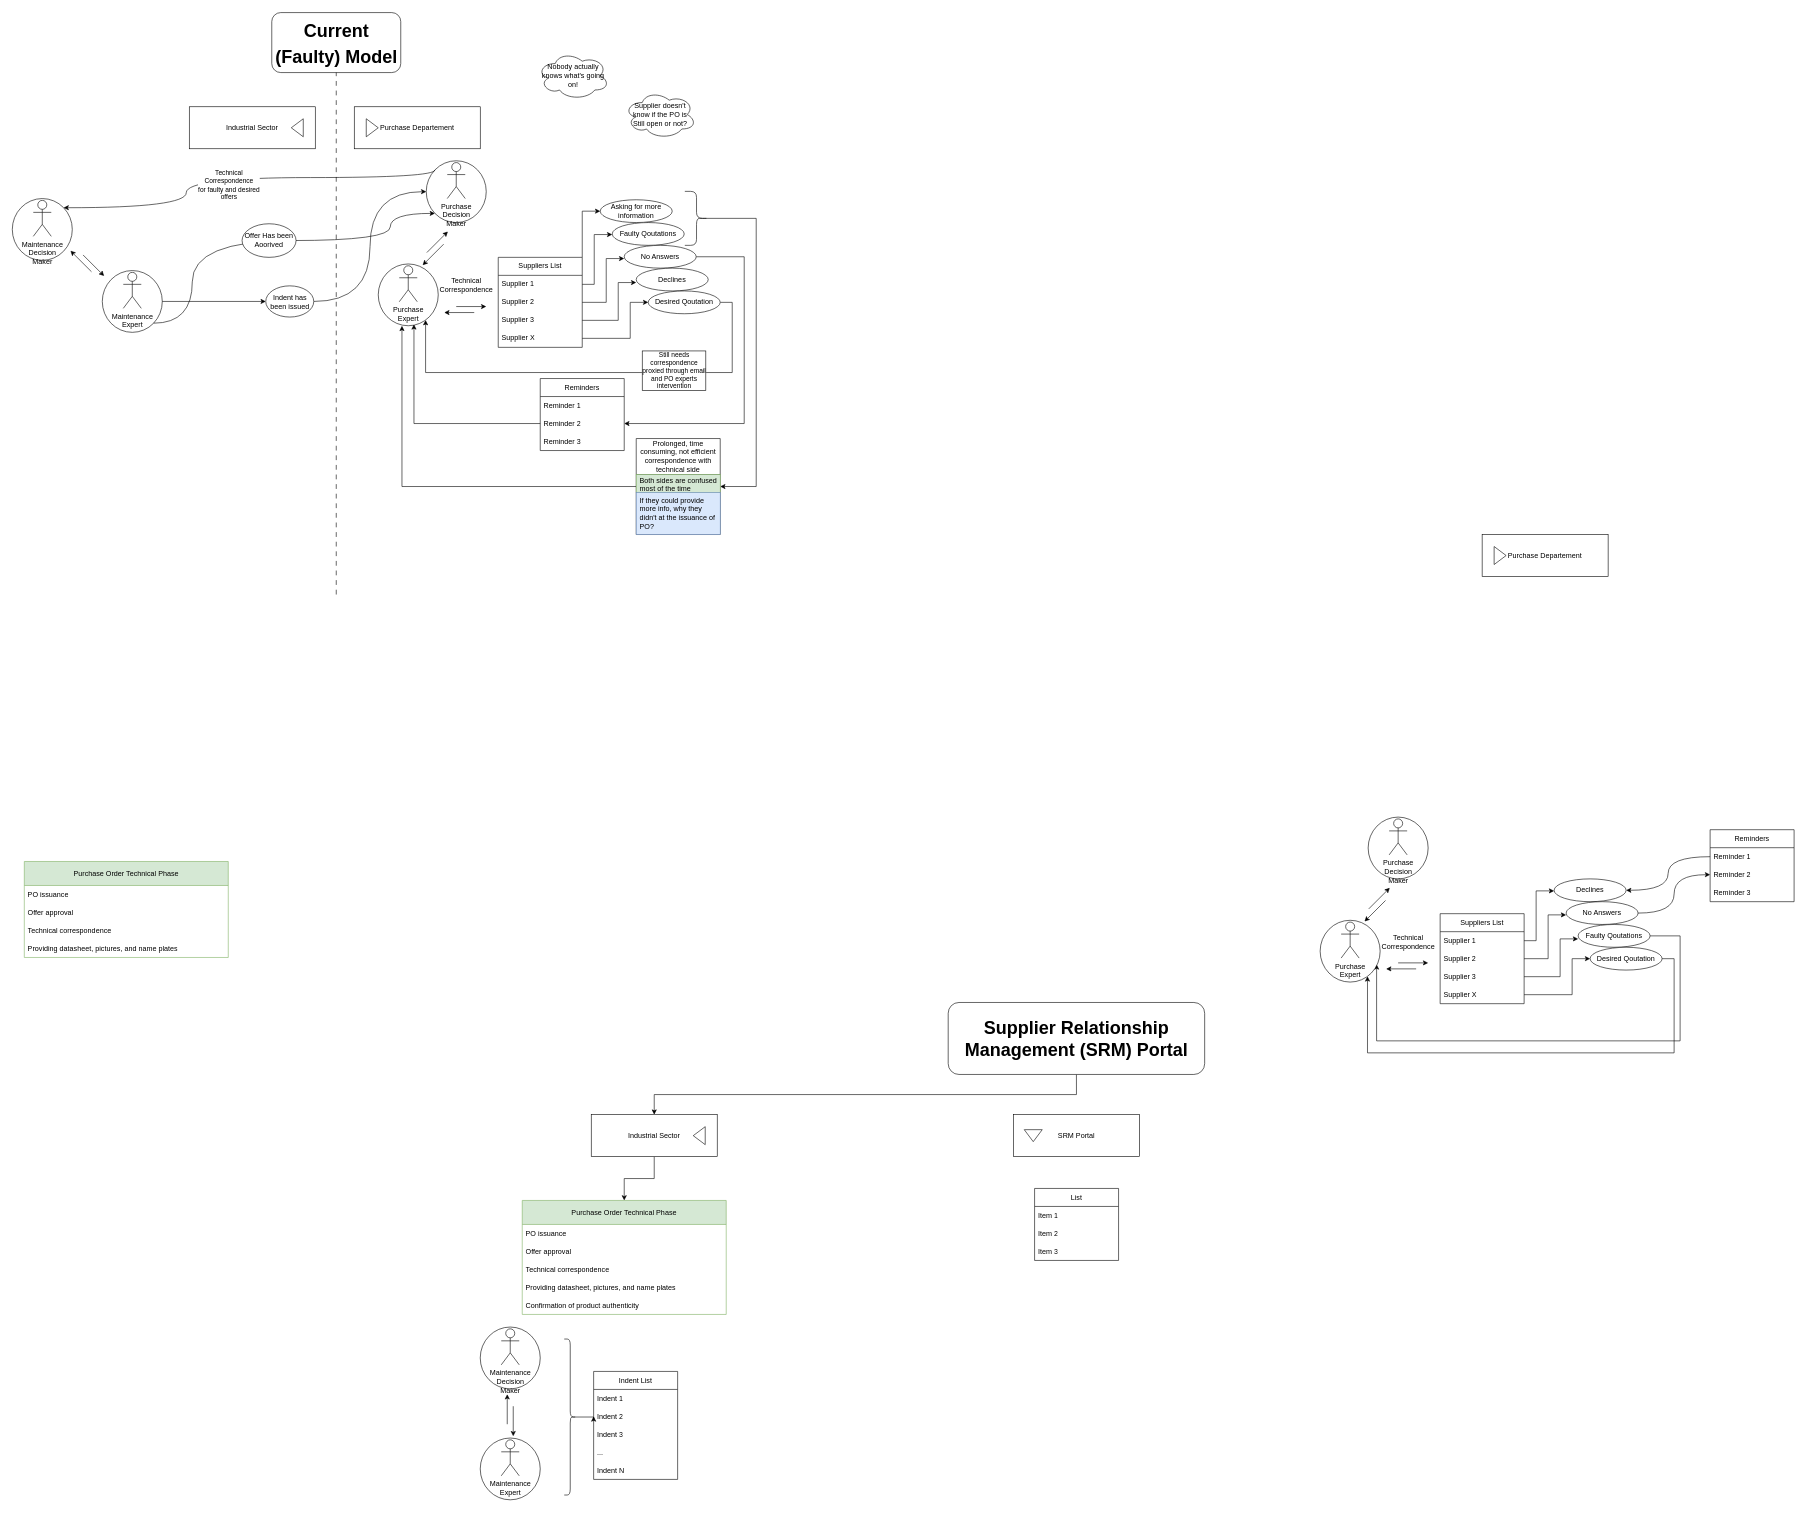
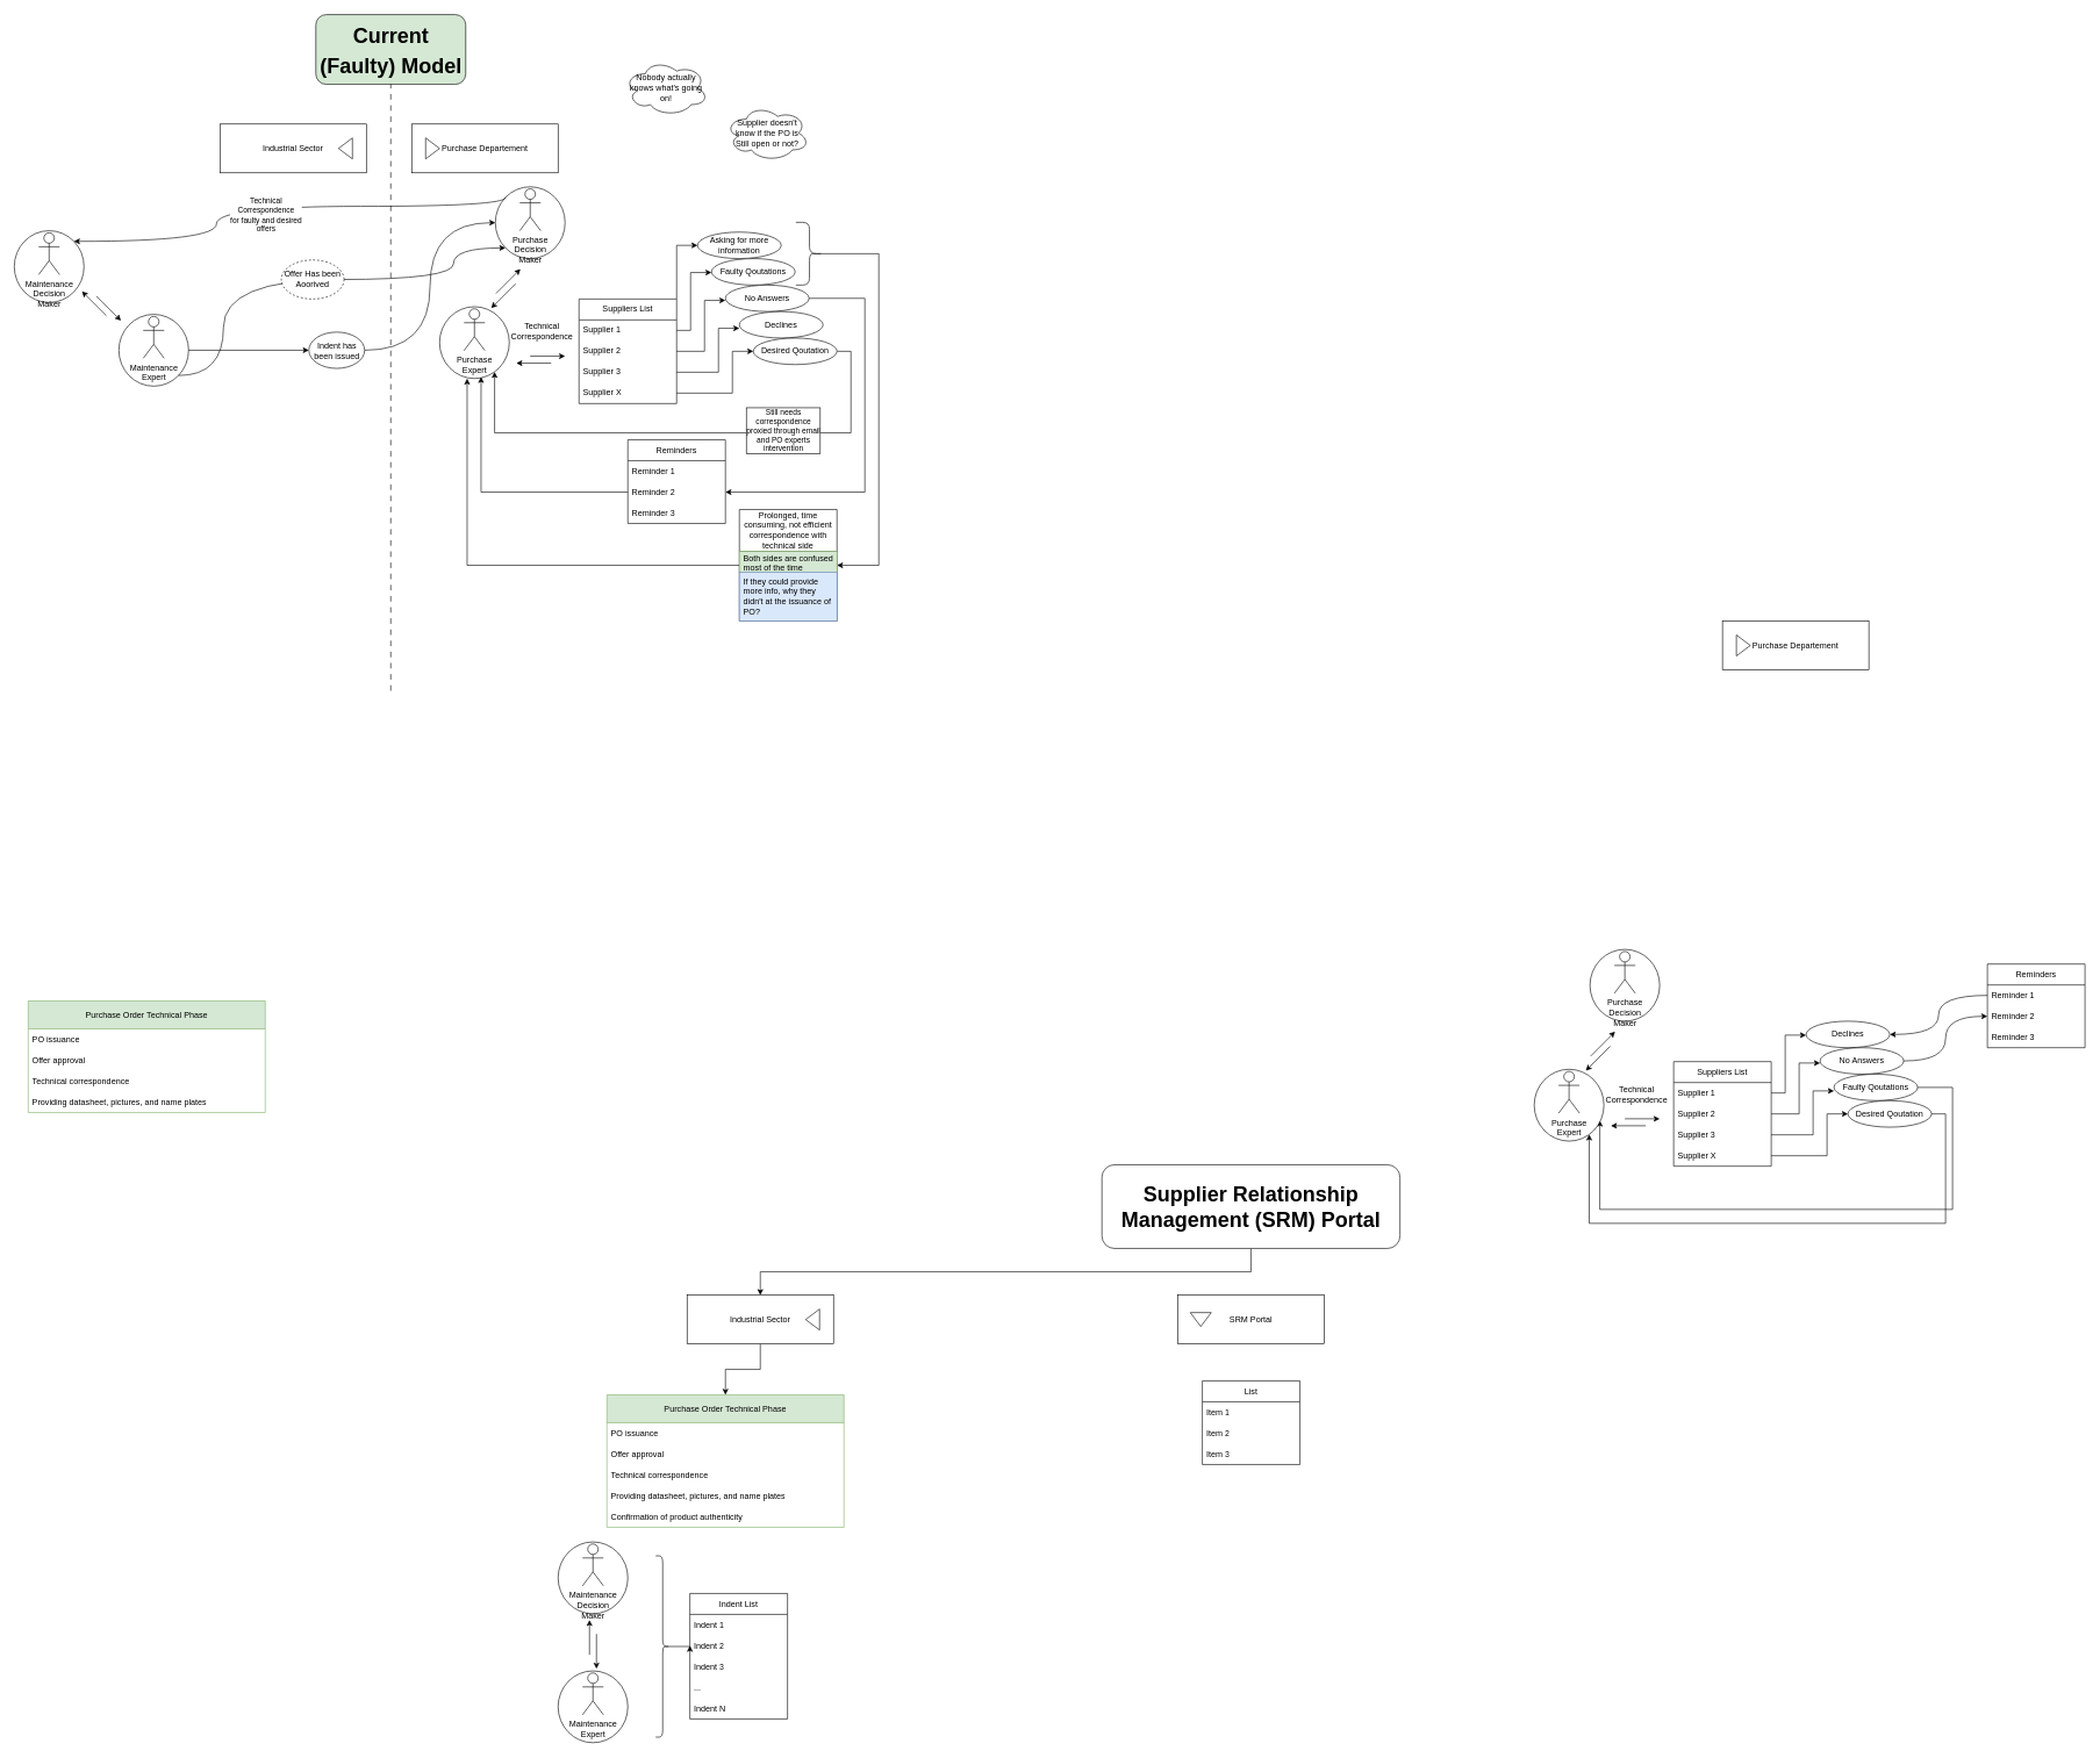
- <mxCell id="46" value="&lt;font style=&quot;font-size: 30px;&quot;&gt;Current (Faulty) Model&lt;/font&gt;" style="rounded=1;whiteSpace=wrap;html=1;fontStyle=1;fontSize=35;" parent="1" vertex="1"><mxGeometry x="452.5" y="20" width="215" height="100" as="geometry" /></mxCell>
+ <mxCell id="46" value="&lt;font style=&quot;font-size: 30px;&quot;&gt;Current (Faulty) Model&lt;/font&gt;" style="rounded=1;whiteSpace=wrap;html=1;fontStyle=1;fontSize=35;fillColor=#d5e8d4;" parent="1" vertex="1"><mxGeometry x="452.5" y="20" width="215" height="100" as="geometry" /></mxCell>
- <mxCell id="58" value="&lt;div&gt;Offer Has been &lt;br&gt;&lt;/div&gt;&lt;div&gt;Aoorived&lt;br&gt;&lt;/div&gt;" style="ellipse;whiteSpace=wrap;html=1;" parent="1" vertex="1"><mxGeometry x="403" y="372" width="90" height="56" as="geometry" /></mxCell>
+ <mxCell id="58" value="&lt;div&gt;Offer Has been &lt;br&gt;&lt;/div&gt;&lt;div&gt;Aoorived&lt;br&gt;&lt;/div&gt;" style="ellipse;whiteSpace=wrap;html=1;dashed=1;" parent="1" vertex="1"><mxGeometry x="403" y="372" width="90" height="56" as="geometry" /></mxCell>
